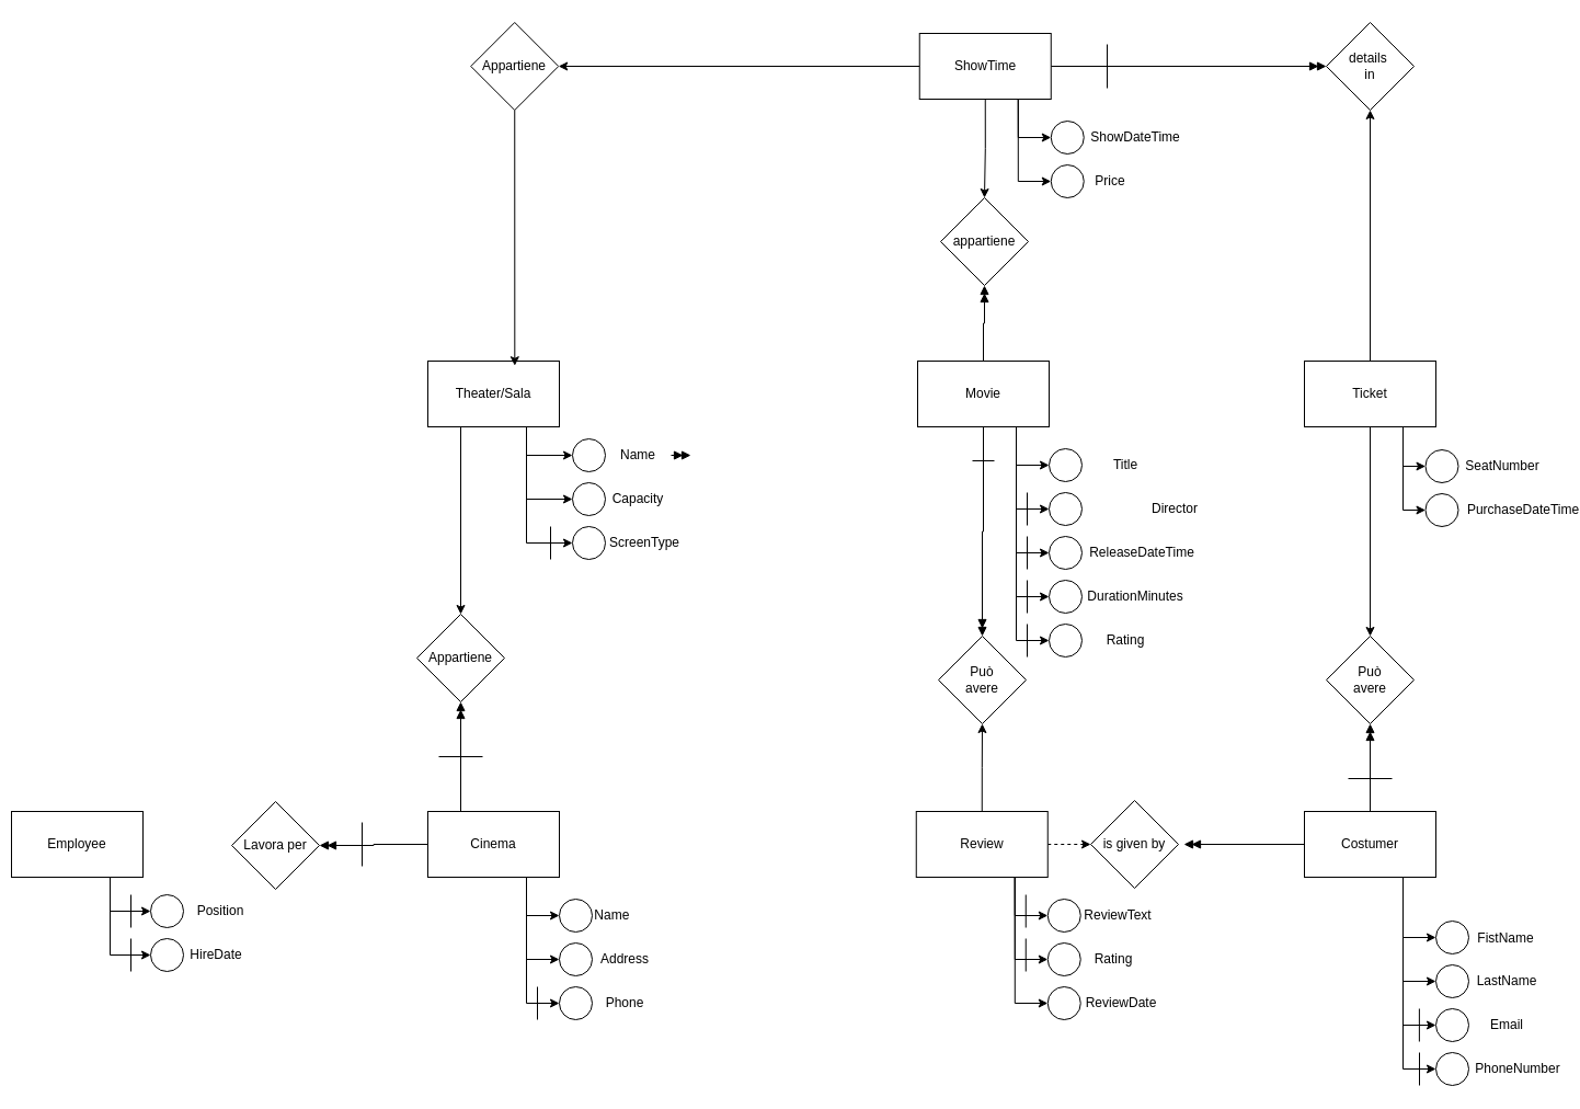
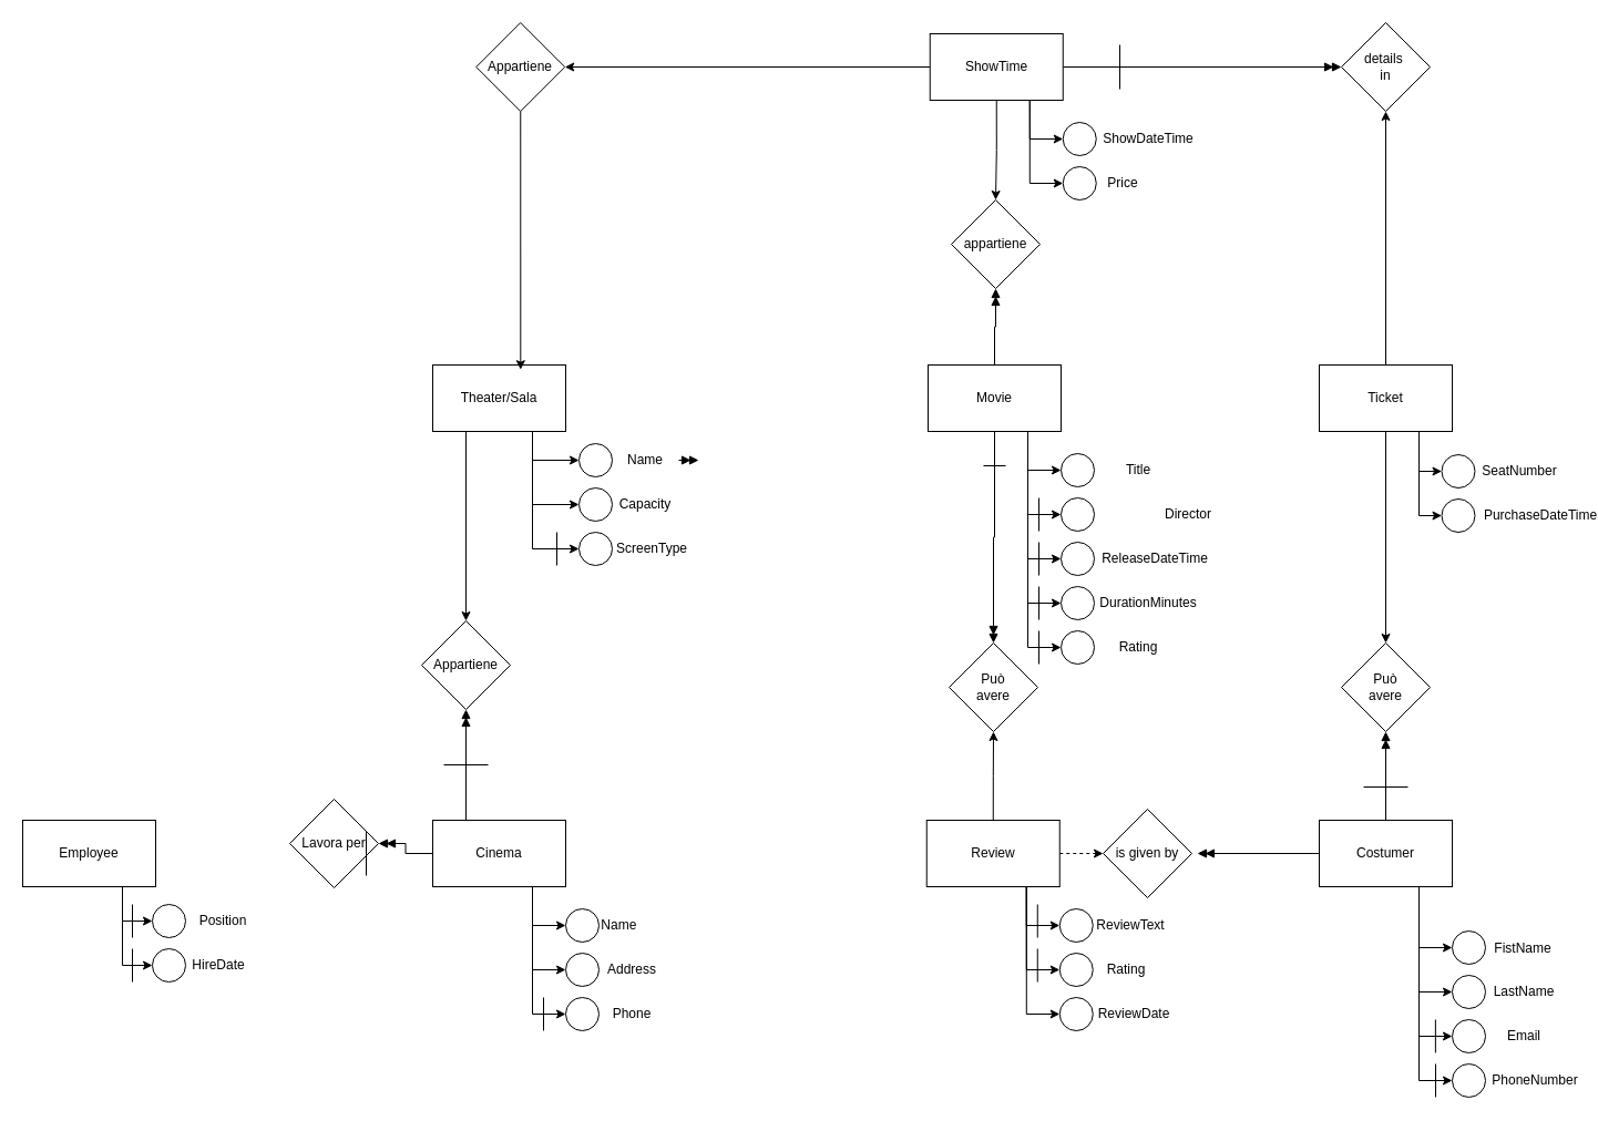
- <mxCell id="10" value="Employee" style="rounded=0;whiteSpace=wrap;html=1;" parent="1" vertex="1"><mxGeometry x="10" y="740" width="120" height="60" as="geometry" /></mxCell>
+ <mxCell id="10" value="Employee" style="rounded=0;whiteSpace=wrap;html=1;" parent="1" vertex="1"><mxGeometry x="20" y="740" width="120" height="60" as="geometry" /></mxCell>
- <mxCell id="94" value="Lavora per" style="rhombus;whiteSpace=wrap;html=1;fillColor=#FFFFFF;" vertex="1" parent="1"><mxGeometry x="211" y="731" width="80" height="80" as="geometry" /></mxCell>
+ <mxCell id="94" value="Lavora per" style="rhombus;whiteSpace=wrap;html=1;fillColor=#FFFFFF;" vertex="1" parent="1"><mxGeometry x="261" y="721" width="80" height="80" as="geometry" /></mxCell>
